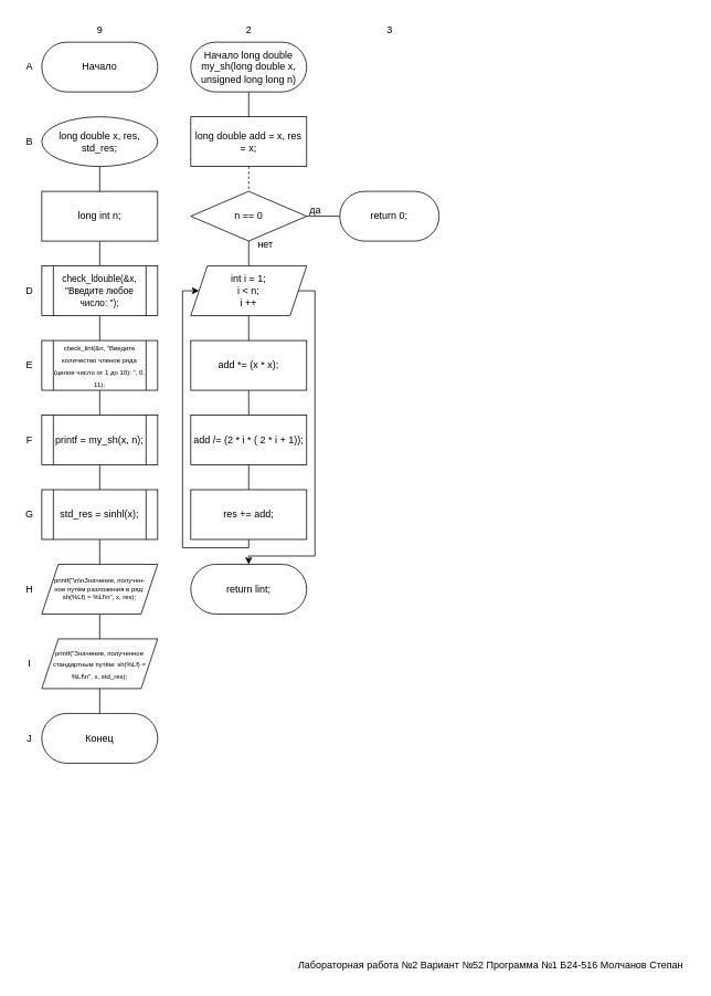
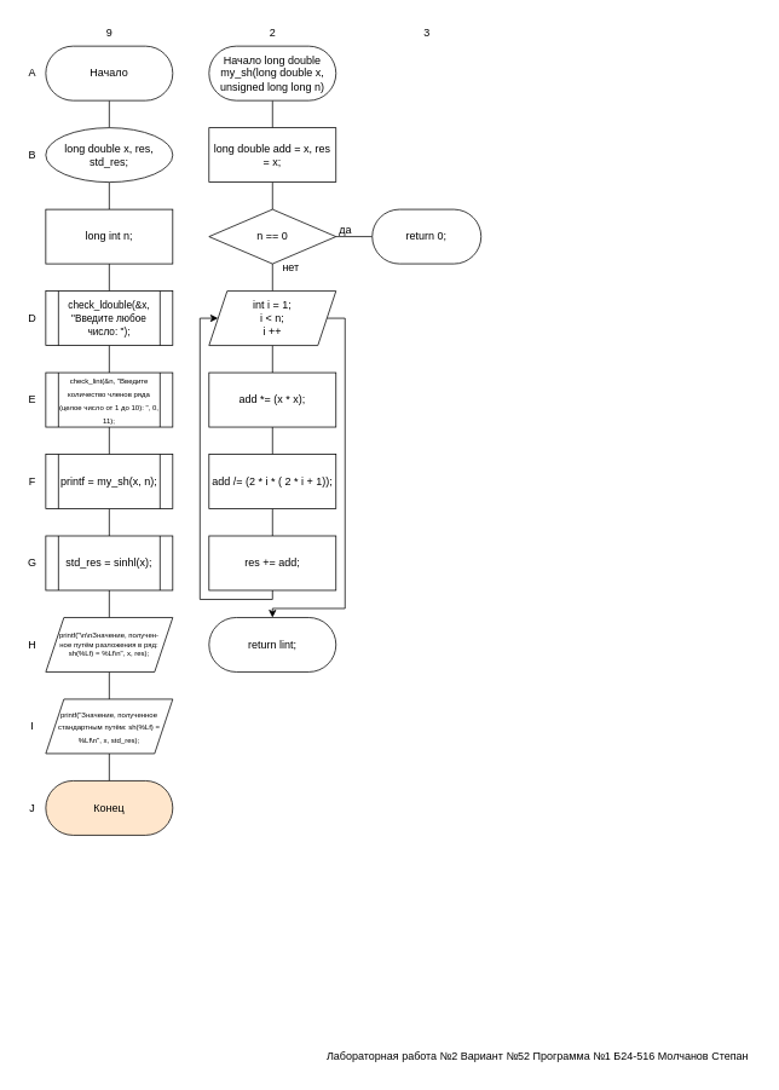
+ <mxCell id="2" style="edgeStyle=orthogonalEdgeStyle;rounded=0;orthogonalLoop=1;jettySize=auto;html=1;exitX=0.5;exitY=1;exitDx=0;exitDy=0;entryX=0.5;entryY=0;entryDx=0;entryDy=0;endArrow=none;endFill=0;" parent="1" source="3" target="5" edge="1"><mxGeometry relative="1" as="geometry" /></mxCell>
- <mxCell id="33" style="edgeStyle=orthogonalEdgeStyle;rounded=0;orthogonalLoop=1;jettySize=auto;html=1;exitX=0.5;exitY=1;exitDx=0;exitDy=0;entryX=0.5;entryY=0;entryDx=0;entryDy=0;endArrow=none;endFill=0;dashed=1;" parent="1" source="34" target="37" edge="1"><mxGeometry relative="1" as="geometry" /></mxCell>
+ <mxCell id="33" style="edgeStyle=orthogonalEdgeStyle;rounded=0;orthogonalLoop=1;jettySize=auto;html=1;exitX=0.5;exitY=1;exitDx=0;exitDy=0;entryX=0.5;entryY=0;entryDx=0;entryDy=0;endArrow=none;endFill=0;" parent="1" source="34" target="37" edge="1"><mxGeometry relative="1" as="geometry" /></mxCell>
- <mxCell id="20" value="Конец" style="rounded=1;whiteSpace=wrap;html=1;arcSize=50;" parent="1" vertex="1"><mxGeometry x="50" y="860" width="140" height="60" as="geometry" /></mxCell>
+ <mxCell id="20" value="Конец" style="rounded=1;whiteSpace=wrap;html=1;arcSize=50;fillColor=#ffe6cc;" parent="1" vertex="1"><mxGeometry x="50" y="860" width="140" height="60" as="geometry" /></mxCell>
